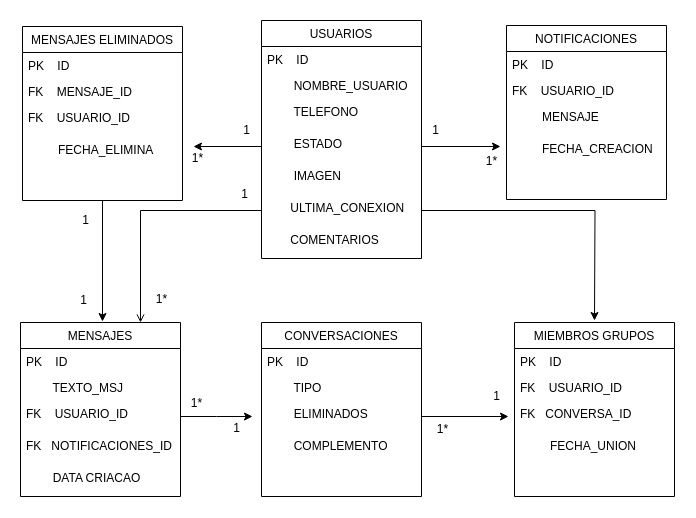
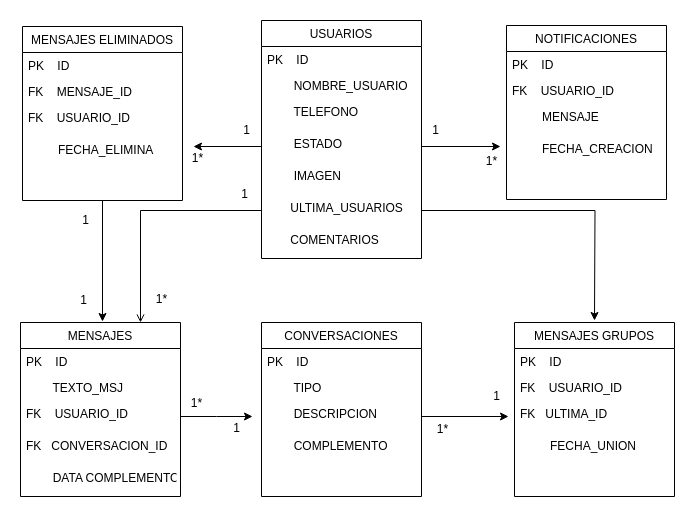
- <mxCell id="25" value="       ULTIMA_CONEXION" style="text;align=left;verticalAlign=top;spacingLeft=4;spacingRight=4;overflow=hidden;rotatable=0;points=[[0,0.5],[1,0.5]];portConstraint=eastwest;rounded=0;shadow=0;html=0;" vertex="1" parent="19"><mxGeometry y="174" width="160" height="32" as="geometry" /></mxCell>
+ <mxCell id="25" value="       ULTIMA_USUARIOS" style="text;align=left;verticalAlign=top;spacingLeft=4;spacingRight=4;overflow=hidden;rotatable=0;points=[[0,0.5],[1,0.5]];portConstraint=eastwest;rounded=0;shadow=0;html=0;" vertex="1" parent="19"><mxGeometry y="174" width="160" height="32" as="geometry" /></mxCell>
- <mxCell id="35" value="MIEMBROS GRUPOS" style="swimlane;fontStyle=0;align=center;verticalAlign=top;childLayout=stackLayout;horizontal=1;startSize=26;horizontalStack=0;resizeParent=1;resizeLast=0;collapsible=1;marginBottom=0;rounded=0;shadow=0;strokeWidth=1;" vertex="1" parent="1"><mxGeometry x="514" y="322" width="160" height="174" as="geometry"><mxRectangle x="320" y="364" width="160" height="26" as="alternateBounds" /></mxGeometry></mxCell>
+ <mxCell id="35" value="MENSAJES GRUPOS" style="swimlane;fontStyle=0;align=center;verticalAlign=top;childLayout=stackLayout;horizontal=1;startSize=26;horizontalStack=0;resizeParent=1;resizeLast=0;collapsible=1;marginBottom=0;rounded=0;shadow=0;strokeWidth=1;" vertex="1" parent="1"><mxGeometry x="514" y="322" width="160" height="174" as="geometry"><mxRectangle x="320" y="364" width="160" height="26" as="alternateBounds" /></mxGeometry></mxCell>
- <mxCell id="30" value="        ELIMINADOS" style="text;align=left;verticalAlign=top;spacingLeft=4;spacingRight=4;overflow=hidden;rotatable=0;points=[[0,0.5],[1,0.5]];portConstraint=eastwest;rounded=0;shadow=0;html=0;" vertex="1" parent="27"><mxGeometry y="78" width="160" height="32" as="geometry" /></mxCell>
+ <mxCell id="30" value="        DESCRIPCION" style="text;align=left;verticalAlign=top;spacingLeft=4;spacingRight=4;overflow=hidden;rotatable=0;points=[[0,0.5],[1,0.5]];portConstraint=eastwest;rounded=0;shadow=0;html=0;" vertex="1" parent="27"><mxGeometry y="78" width="160" height="32" as="geometry" /></mxCell>
- <mxCell id="38" value="FK   CONVERSA_ID" style="text;align=left;verticalAlign=top;spacingLeft=4;spacingRight=4;overflow=hidden;rotatable=0;points=[[0,0.5],[1,0.5]];portConstraint=eastwest;rounded=0;shadow=0;html=0;" vertex="1" parent="35"><mxGeometry y="78" width="160" height="32" as="geometry" /></mxCell>
+ <mxCell id="38" value="FK   ULTIMA_ID" style="text;align=left;verticalAlign=top;spacingLeft=4;spacingRight=4;overflow=hidden;rotatable=0;points=[[0,0.5],[1,0.5]];portConstraint=eastwest;rounded=0;shadow=0;html=0;" vertex="1" parent="35"><mxGeometry y="78" width="160" height="32" as="geometry" /></mxCell>
- <mxCell id="17" value="FK   NOTIFICACIONES_ID" style="text;align=left;verticalAlign=top;spacingLeft=4;spacingRight=4;overflow=hidden;rotatable=0;points=[[0,0.5],[1,0.5]];portConstraint=eastwest;rounded=0;shadow=0;html=0;" vertex="1" parent="13"><mxGeometry y="110" width="160" height="32" as="geometry" /></mxCell>
+ <mxCell id="17" value="FK   CONVERSACION_ID" style="text;align=left;verticalAlign=top;spacingLeft=4;spacingRight=4;overflow=hidden;rotatable=0;points=[[0,0.5],[1,0.5]];portConstraint=eastwest;rounded=0;shadow=0;html=0;" vertex="1" parent="13"><mxGeometry y="110" width="160" height="32" as="geometry" /></mxCell>
- <mxCell id="18" value="        DATA CRIACAO" style="text;align=left;verticalAlign=top;spacingLeft=4;spacingRight=4;overflow=hidden;rotatable=0;points=[[0,0.5],[1,0.5]];portConstraint=eastwest;rounded=0;shadow=0;html=0;" vertex="1" parent="13"><mxGeometry y="142" width="160" height="32" as="geometry" /></mxCell>
+ <mxCell id="18" value="        DATA COMPLEMENTO" style="text;align=left;verticalAlign=top;spacingLeft=4;spacingRight=4;overflow=hidden;rotatable=0;points=[[0,0.5],[1,0.5]];portConstraint=eastwest;rounded=0;shadow=0;html=0;" vertex="1" parent="13"><mxGeometry y="142" width="160" height="32" as="geometry" /></mxCell>
